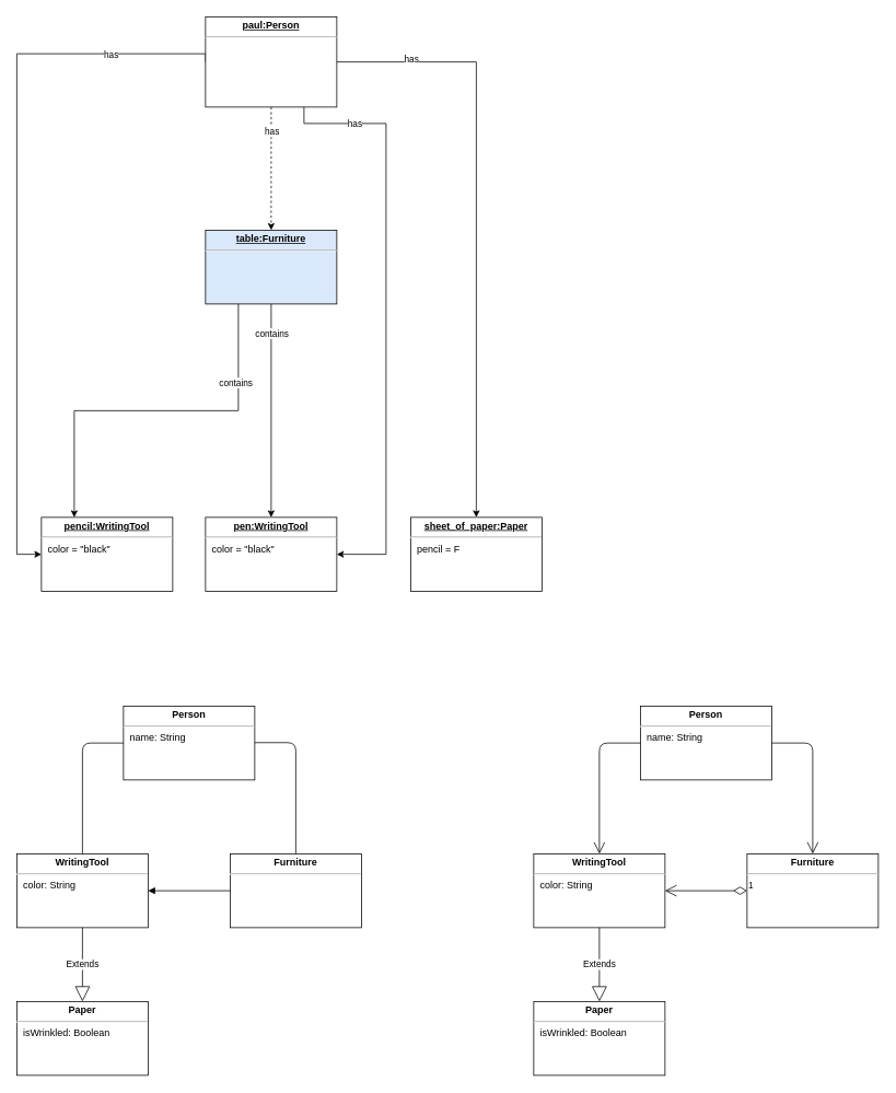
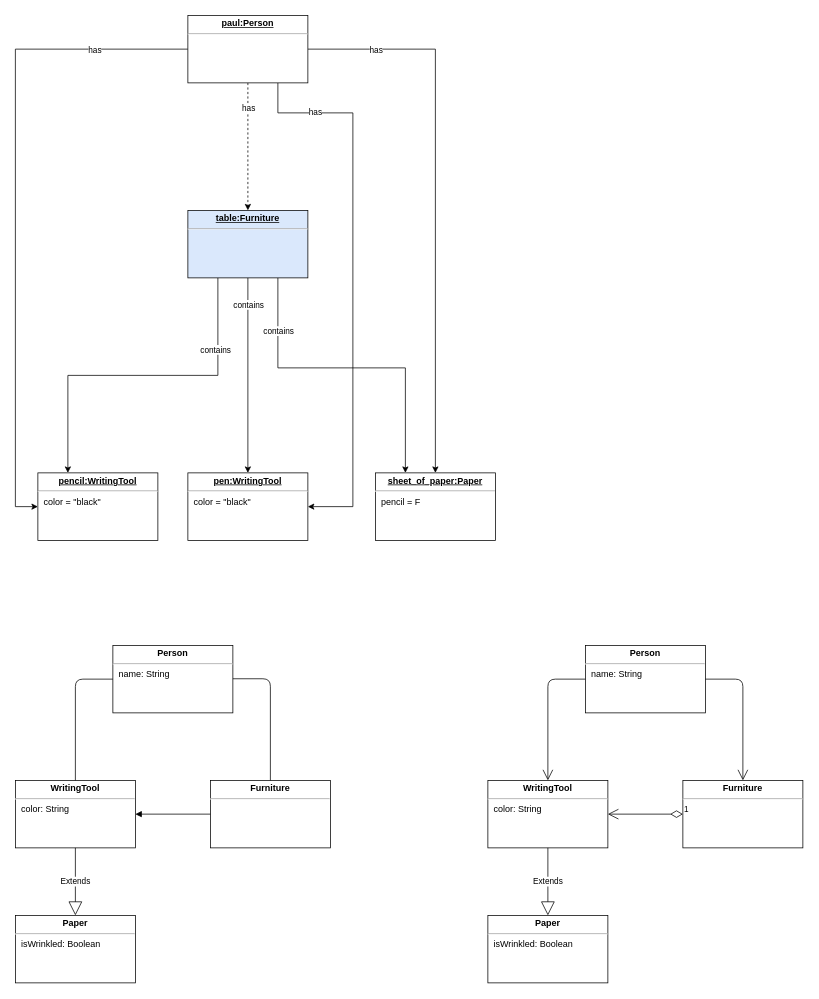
- <mxCell id="20" value="&lt;p style=&quot;margin: 0px ; margin-top: 4px ; text-align: center ; text-decoration: underline&quot;&gt;&lt;b&gt;paul:Person&lt;/b&gt;&lt;/p&gt;&lt;hr&gt;&lt;p style=&quot;margin: 0px ; margin-left: 8px&quot;&gt;&lt;br&gt;&lt;/p&gt;" style="verticalAlign=top;align=left;overflow=fill;fontSize=12;fontFamily=Helvetica;html=1;" parent="1" vertex="1"><mxGeometry x="250" y="20" width="160" height="110" as="geometry" /></mxCell>
+ <mxCell id="20" value="&lt;p style=&quot;margin: 0px ; margin-top: 4px ; text-align: center ; text-decoration: underline&quot;&gt;&lt;b&gt;paul:Person&lt;/b&gt;&lt;/p&gt;&lt;hr&gt;&lt;p style=&quot;margin: 0px ; margin-left: 8px&quot;&gt;&lt;br&gt;&lt;/p&gt;" style="verticalAlign=top;align=left;overflow=fill;fontSize=12;fontFamily=Helvetica;html=1;" parent="1" vertex="1"><mxGeometry x="250" y="20" width="160" height="90" as="geometry" /></mxCell>
+ <mxCell id="6" style="edgeStyle=orthogonalEdgeStyle;rounded=0;orthogonalLoop=1;jettySize=auto;html=1;exitX=0.75;exitY=1;exitDx=0;exitDy=0;entryX=0.25;entryY=0;entryDx=0;entryDy=0;" parent="1" source="8" target="11" edge="1"><mxGeometry relative="1" as="geometry"><Array as="points"><mxPoint x="370" y="490" /><mxPoint x="540" y="490" /></Array></mxGeometry></mxCell>
+ <mxCell id="7" value="contains" style="edgeLabel;html=1;align=center;verticalAlign=middle;resizable=0;points=[];" parent="6" vertex="1" connectable="0"><mxGeometry x="0.483" y="-1" relative="1" as="geometry"><mxPoint x="-169" y="-79" as="offset" /></mxGeometry></mxCell>
